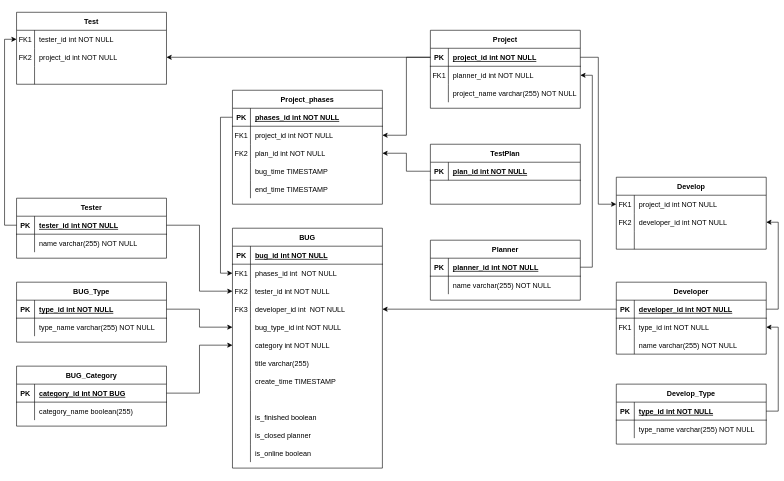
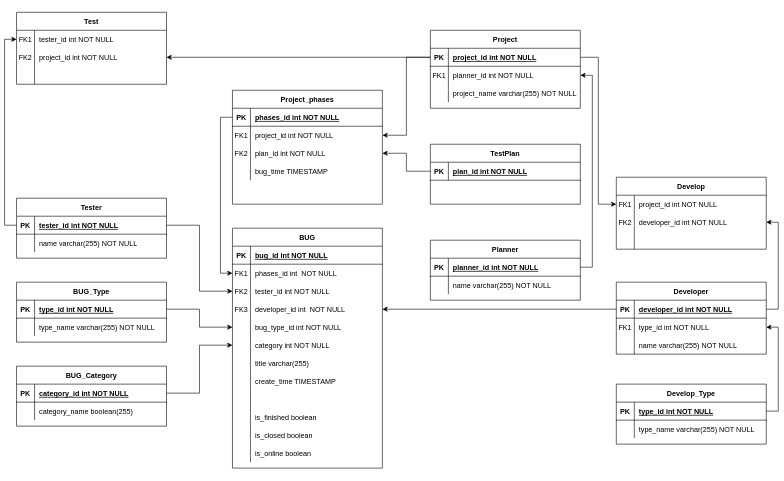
- <mxCell id="123" value="end_time TIMESTAMP" style="shape=partialRectangle;overflow=hidden;connectable=0;fillColor=none;top=0;left=0;bottom=0;right=0;align=left;spacingLeft=6;fontStyle=0" parent="121" vertex="1"><mxGeometry x="30" width="220" height="30" as="geometry" /></mxCell>
- <mxCell id="131" value="category_id int NOT BUG " style="shape=partialRectangle;overflow=hidden;connectable=0;fillColor=none;top=0;left=0;bottom=0;right=0;align=left;spacingLeft=6;fontStyle=5;" parent="129" vertex="1"><mxGeometry x="30" width="220" height="30" as="geometry" /></mxCell>
+ <mxCell id="131" value="category_id int NOT NULL " style="shape=partialRectangle;overflow=hidden;connectable=0;fillColor=none;top=0;left=0;bottom=0;right=0;align=left;spacingLeft=6;fontStyle=5;" parent="129" vertex="1"><mxGeometry x="30" width="220" height="30" as="geometry" /></mxCell>
- <mxCell id="88" value="is_closed planner" style="shape=partialRectangle;overflow=hidden;connectable=0;fillColor=none;top=0;left=0;bottom=0;right=0;align=left;spacingLeft=6;" parent="86" vertex="1"><mxGeometry x="30" width="220" height="30" as="geometry" /></mxCell>
+ <mxCell id="88" value="is_closed boolean" style="shape=partialRectangle;overflow=hidden;connectable=0;fillColor=none;top=0;left=0;bottom=0;right=0;align=left;spacingLeft=6;" parent="86" vertex="1"><mxGeometry x="30" width="220" height="30" as="geometry" /></mxCell>
